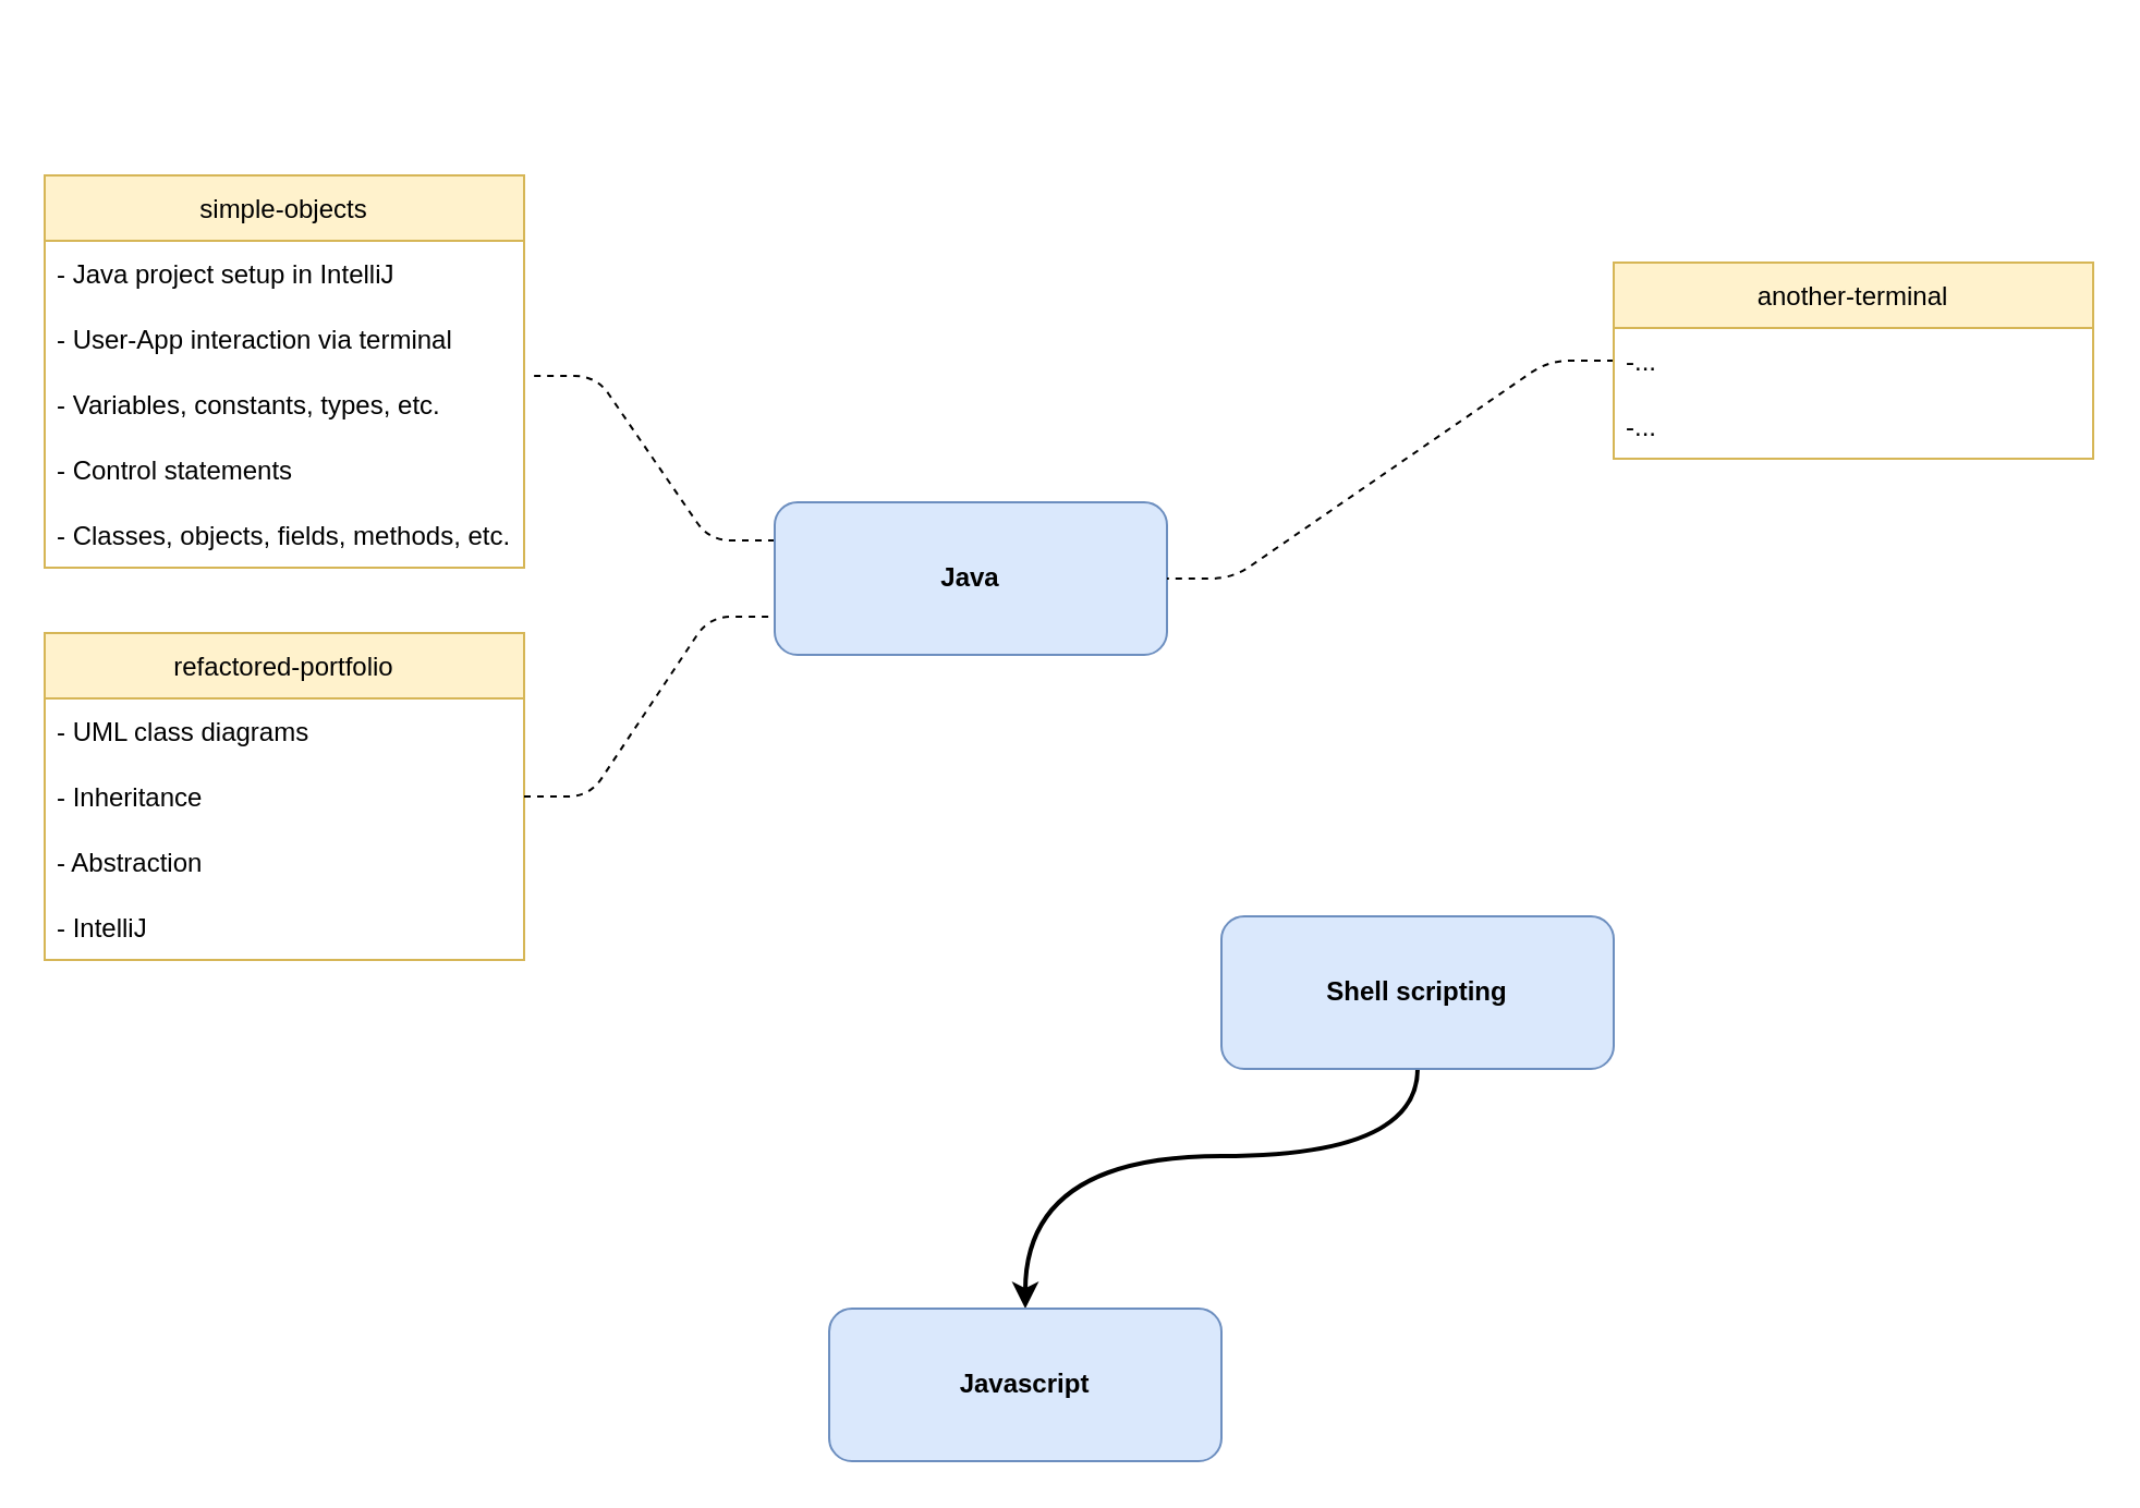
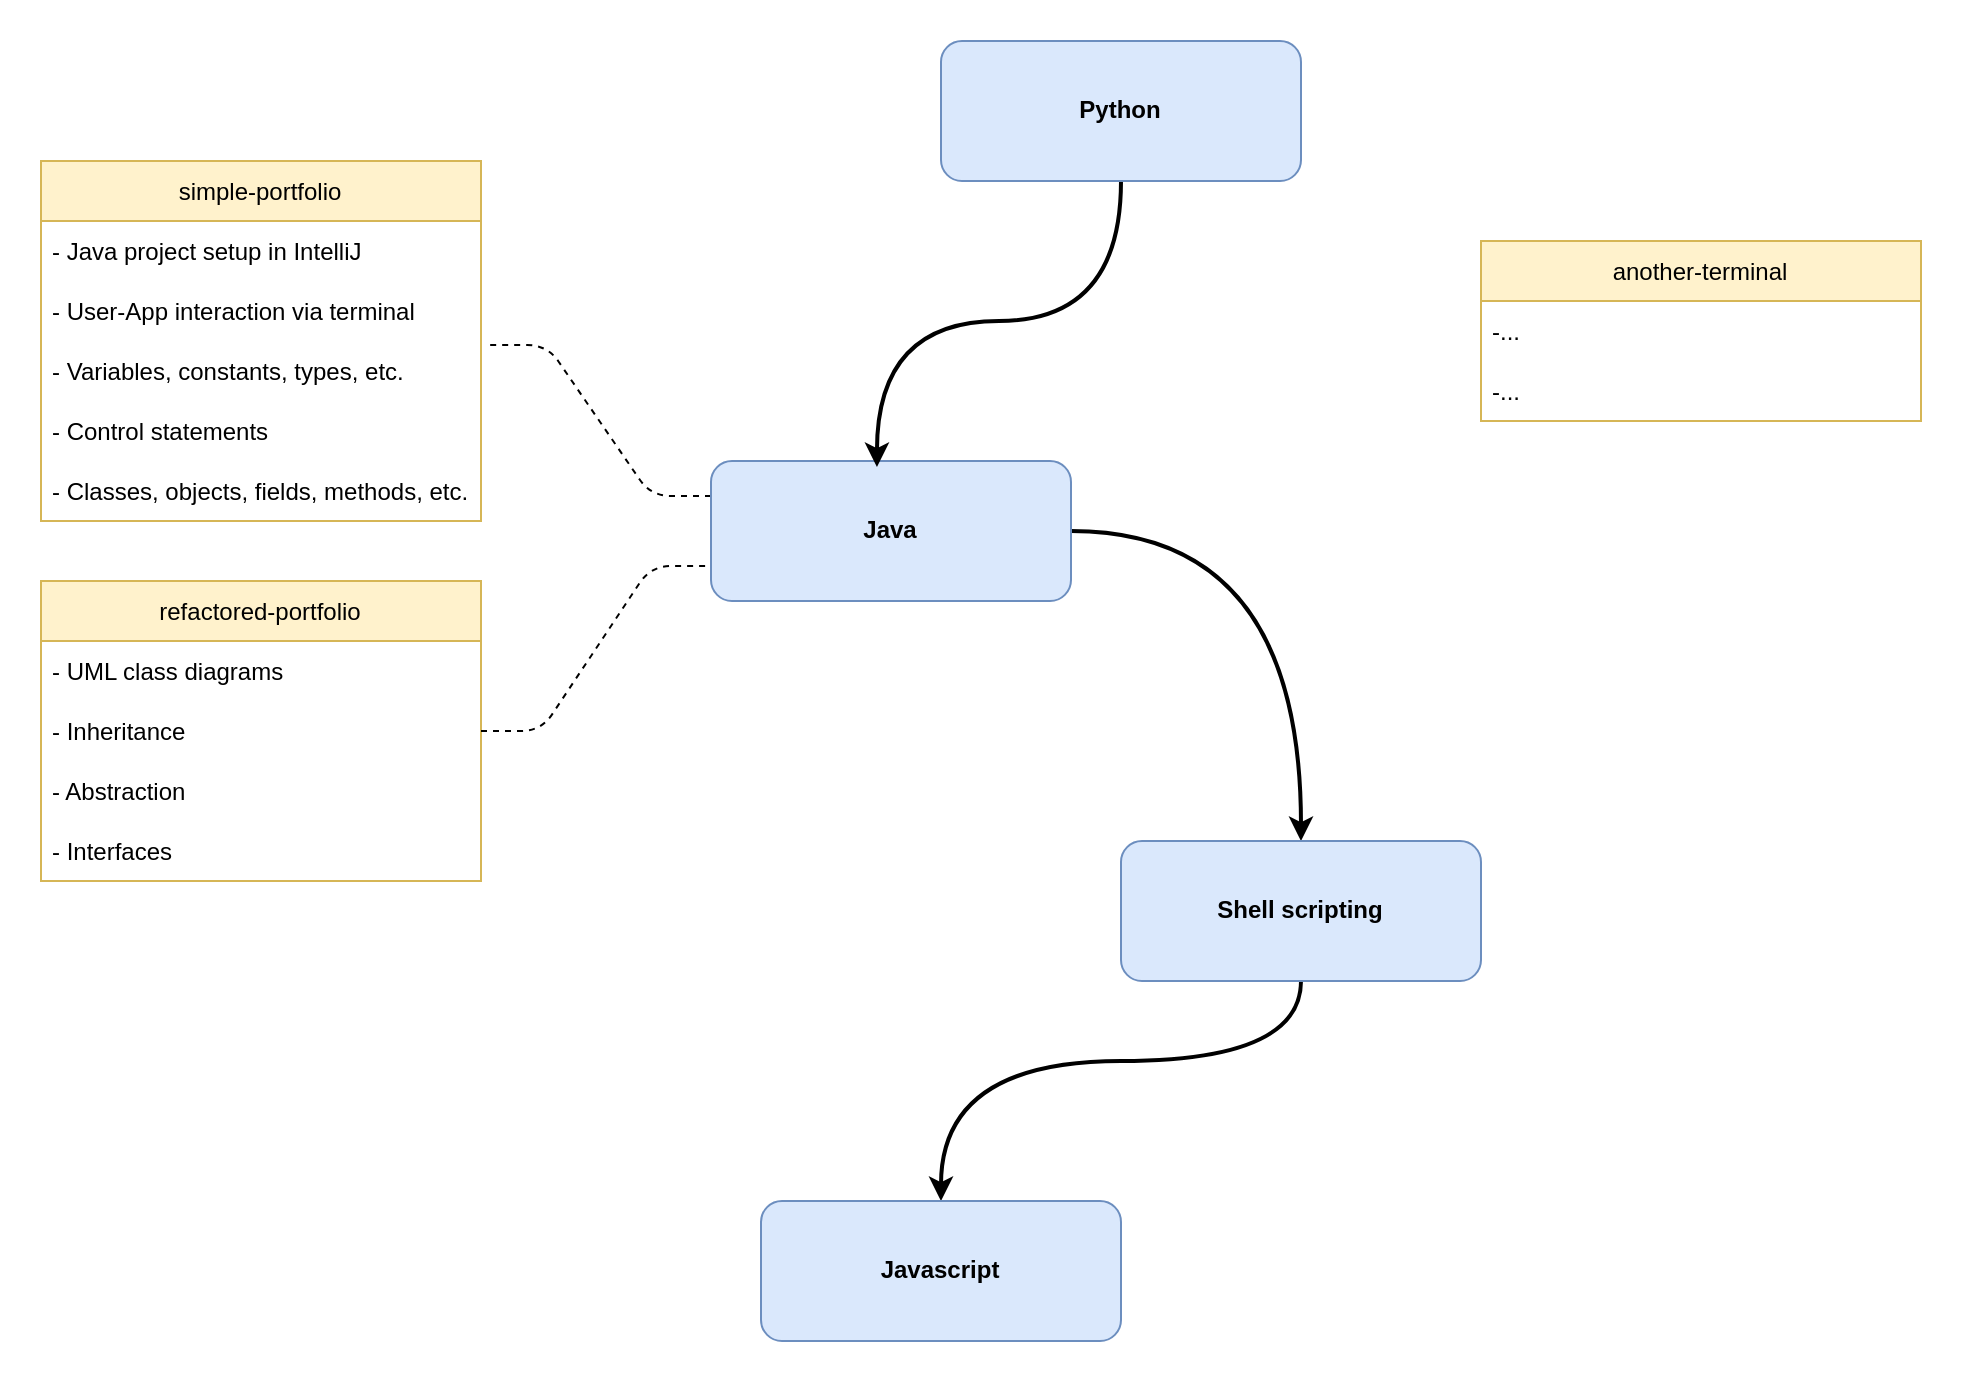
+ <mxCell id="25" value="&lt;b&gt;Python&lt;/b&gt;" style="rounded=1;whiteSpace=wrap;html=1;fillColor=#dae8fc;strokeColor=#6c8ebf;" vertex="1" parent="1"><mxGeometry x="470" y="20" width="180" height="70" as="geometry" /></mxCell>
- <mxCell id="5" value="simple-objects" style="swimlane;fontStyle=0;childLayout=stackLayout;horizontal=1;startSize=30;horizontalStack=0;resizeParent=1;resizeParentMax=0;resizeLast=0;collapsible=1;marginBottom=0;fillColor=#fff2cc;strokeColor=#d6b656;" parent="1" vertex="1"><mxGeometry x="20" y="80" width="220" height="180" as="geometry" /></mxCell>
+ <mxCell id="5" value="simple-portfolio" style="swimlane;fontStyle=0;childLayout=stackLayout;horizontal=1;startSize=30;horizontalStack=0;resizeParent=1;resizeParentMax=0;resizeLast=0;collapsible=1;marginBottom=0;fillColor=#fff2cc;strokeColor=#d6b656;" parent="1" vertex="1"><mxGeometry x="20" y="80" width="220" height="180" as="geometry" /></mxCell>
+ <mxCell id="24" style="edgeStyle=orthogonalEdgeStyle;rounded=1;orthogonalLoop=1;jettySize=auto;html=1;entryX=0.461;entryY=0.043;entryDx=0;entryDy=0;entryPerimeter=0;startArrow=none;startFill=0;endFill=1;strokeWidth=2;curved=1;" edge="1" parent="1" source="25" target="4"><mxGeometry relative="1" as="geometry" /></mxCell>
- <mxCell id="19" style="edgeStyle=entityRelationEdgeStyle;rounded=1;orthogonalLoop=1;jettySize=auto;html=1;entryX=1;entryY=0.5;entryDx=0;entryDy=0;endArrow=none;dashed=1;endFill=0;" edge="1" parent="1" source="20" target="4"><mxGeometry relative="1" as="geometry" /></mxCell>
+ <mxCell id="3" style="edgeStyle=orthogonalEdgeStyle;curved=1;orthogonalLoop=1;jettySize=auto;html=1;startArrow=none;startFill=0;endArrow=classic;endFill=1;strokeWidth=2;elbow=vertical;" parent="1" source="4" target="18" edge="1"><mxGeometry relative="1" as="geometry" /></mxCell>
- <mxCell id="15" value="- IntelliJ" style="text;strokeColor=none;fillColor=none;align=left;verticalAlign=middle;spacingLeft=4;spacingRight=4;overflow=hidden;points=[[0,0.5],[1,0.5]];portConstraint=eastwest;rotatable=0;" parent="11" vertex="1"><mxGeometry y="120" width="220" height="30" as="geometry" /></mxCell>
+ <mxCell id="15" value="- Interfaces" style="text;strokeColor=none;fillColor=none;align=left;verticalAlign=middle;spacingLeft=4;spacingRight=4;overflow=hidden;points=[[0,0.5],[1,0.5]];portConstraint=eastwest;rotatable=0;" parent="11" vertex="1"><mxGeometry y="120" width="220" height="30" as="geometry" /></mxCell>
